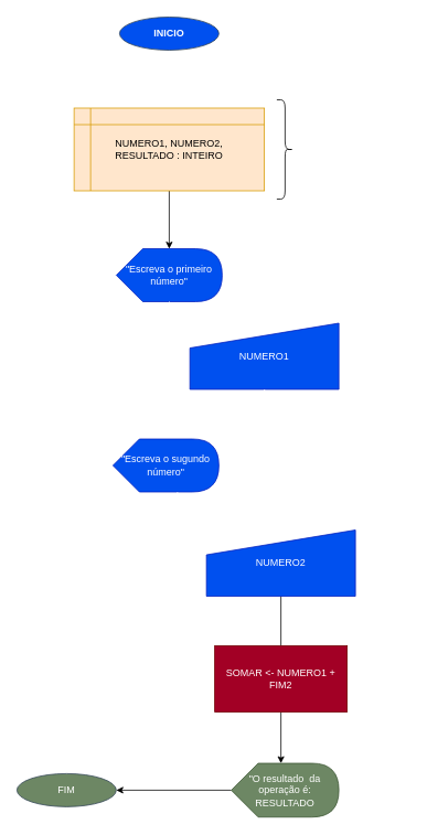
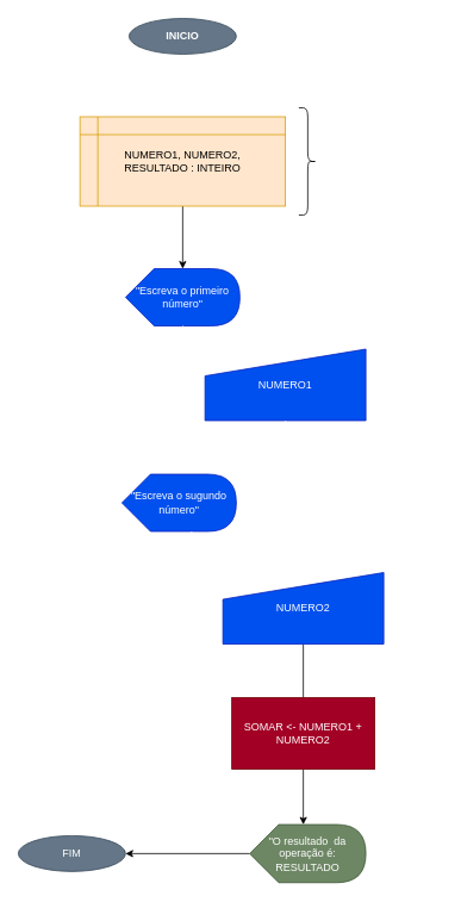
- <mxCell id="2" value="INICIO" style="ellipse;whiteSpace=wrap;html=1;fontStyle=1;fillColor=#0050ef;fontColor=#ffffff;strokeColor=#314354;" vertex="1" parent="1"><mxGeometry x="144" y="20" width="120" height="40" as="geometry" /></mxCell>
+ <mxCell id="2" value="INICIO" style="ellipse;whiteSpace=wrap;html=1;fontStyle=1;fillColor=#647687;fontColor=#ffffff;strokeColor=#314354;" vertex="1" parent="1"><mxGeometry x="144" y="20" width="120" height="40" as="geometry" /></mxCell>
- <mxCell id="14" value="SOMAR &amp;lt;- NUMERO1 + FIM2" style="rounded=0;whiteSpace=wrap;html=1;fontColor=#ffffff;fillColor=#a20025;strokeColor=#6F0000;" vertex="1" parent="1"><mxGeometry x="259" y="780" width="160" height="80" as="geometry" /></mxCell>
+ <mxCell id="14" value="SOMAR &amp;lt;- NUMERO1 + NUMERO2" style="rounded=0;whiteSpace=wrap;html=1;fontColor=#ffffff;fillColor=#a20025;strokeColor=#6F0000;" vertex="1" parent="1"><mxGeometry x="259" y="780" width="160" height="80" as="geometry" /></mxCell>
- <mxCell id="15" value="FIM" style="ellipse;whiteSpace=wrap;html=1;fillColor=#6d8764;strokeColor=#314354;fontColor=#ffffff;" vertex="1" parent="1"><mxGeometry x="20" y="934.5" width="120" height="40" as="geometry" /></mxCell>
+ <mxCell id="15" value="FIM" style="ellipse;whiteSpace=wrap;html=1;fillColor=#647687;strokeColor=#314354;fontColor=#ffffff;" vertex="1" parent="1"><mxGeometry x="20" y="934.5" width="120" height="40" as="geometry" /></mxCell>
